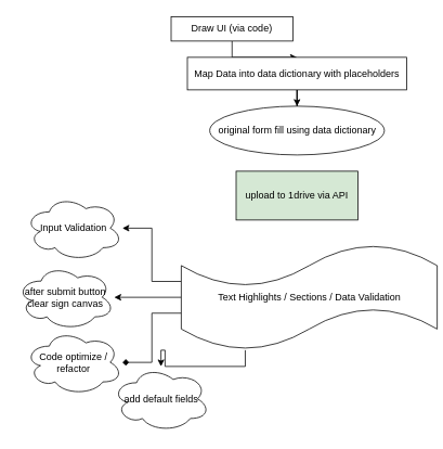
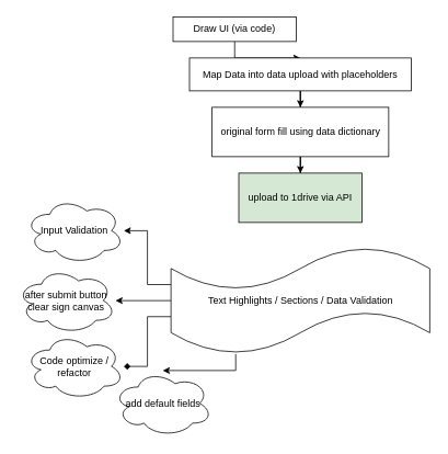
- <mxCell id="5" value="Map Data into data dictionary with placeholders" style="whiteSpace=wrap;html=1;rounded=0;" parent="1" vertex="1"><mxGeometry x="230" y="70" width="270" height="40" as="geometry" /></mxCell>
+ <mxCell id="5" value="Map Data into data upload with placeholders" style="whiteSpace=wrap;html=1;rounded=0;" parent="1" vertex="1"><mxGeometry x="230" y="70" width="270" height="40" as="geometry" /></mxCell>
- <mxCell id="8" value="original form fill using data dictionary" style="ellipse;whiteSpace=wrap;html=1;" parent="1" vertex="1"><mxGeometry x="257.5" y="130" width="215" height="60" as="geometry" /></mxCell>
+ <mxCell id="8" value="original form fill using data dictionary" style="whiteSpace=wrap;html=1;rounded=0;" parent="1" vertex="1"><mxGeometry x="257.5" y="130" width="215" height="60" as="geometry" /></mxCell>
+ <mxCell id="6" value="" style="edgeStyle=orthogonalEdgeStyle;rounded=0;orthogonalLoop=1;jettySize=auto;html=1;" parent="1" source="8" target="7" edge="1"><mxGeometry relative="1" as="geometry" /></mxCell>
- <mxCell id="13" value="Text Highlights / Sections / Data Validation" style="shape=tape;whiteSpace=wrap;html=1;rounded=0;" parent="1" vertex="1"><mxGeometry x="222.5" y="300" width="315" height="130" as="geometry" /></mxCell>
+ <mxCell id="13" value="Text Highlights / Sections / Data Validation" style="shape=tape;whiteSpace=wrap;html=1;rounded=0;" parent="1" vertex="1"><mxGeometry x="207.5" y="300" width="315" height="130" as="geometry" /></mxCell>
